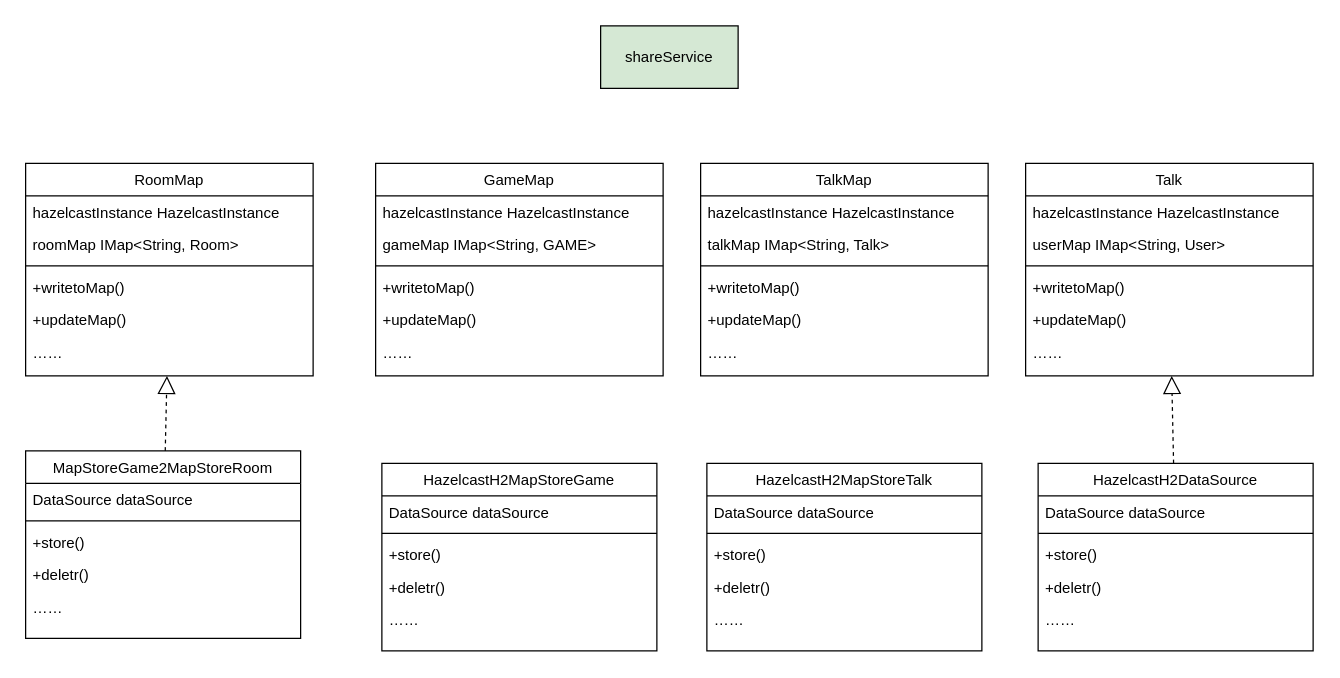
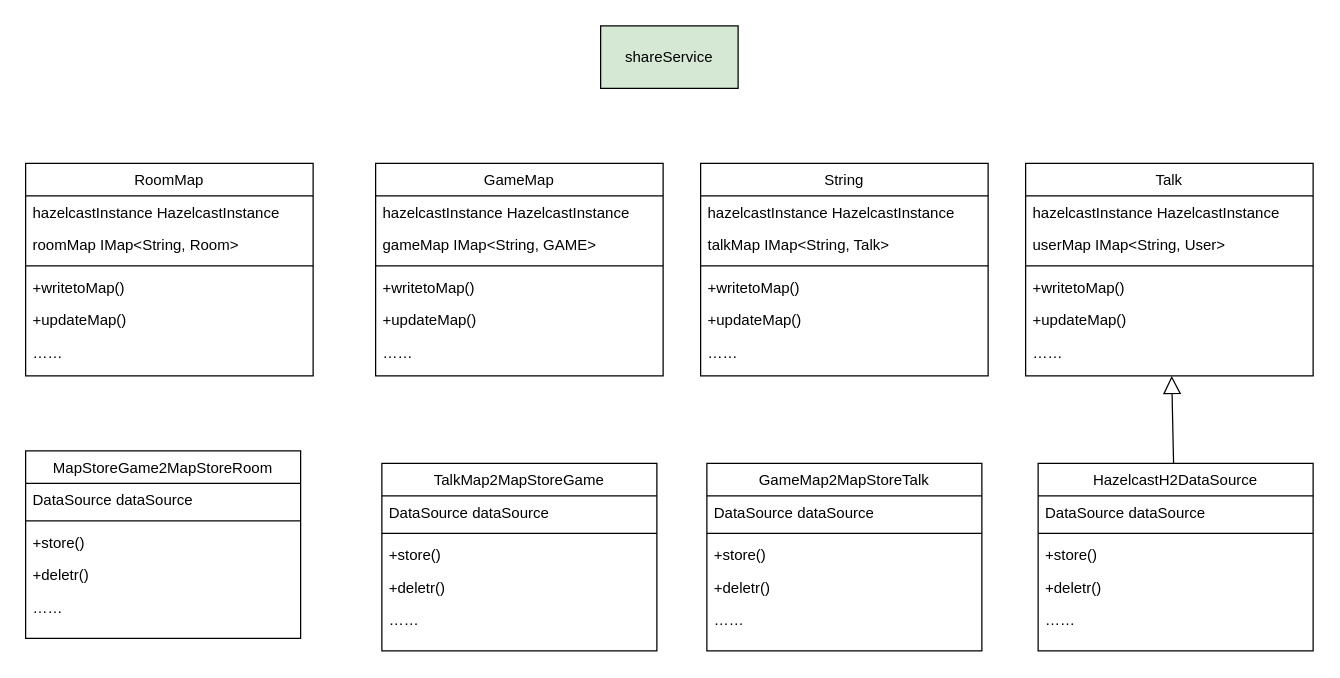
- <mxCell id="16" value="TalkMap" style="swimlane;fontStyle=0;align=center;verticalAlign=top;childLayout=stackLayout;horizontal=1;startSize=26;horizontalStack=0;resizeParent=1;resizeLast=0;collapsible=1;marginBottom=0;rounded=0;shadow=0;strokeWidth=1;" vertex="1" parent="1"><mxGeometry x="560" y="130" width="230" height="170" as="geometry"><mxRectangle x="550" y="140" width="160" height="26" as="alternateBounds" /></mxGeometry></mxCell>
+ <mxCell id="16" value="String" style="swimlane;fontStyle=0;align=center;verticalAlign=top;childLayout=stackLayout;horizontal=1;startSize=26;horizontalStack=0;resizeParent=1;resizeLast=0;collapsible=1;marginBottom=0;rounded=0;shadow=0;strokeWidth=1;" vertex="1" parent="1"><mxGeometry x="560" y="130" width="230" height="170" as="geometry"><mxRectangle x="550" y="140" width="160" height="26" as="alternateBounds" /></mxGeometry></mxCell>
- <mxCell id="54" value="" style="endArrow=block;dashed=1;endFill=0;endSize=12;html=1;rounded=0;" edge="1" parent="1" source="36" target="9"><mxGeometry width="160" relative="1" as="geometry"><mxPoint x="220" y="50" as="sourcePoint" /><mxPoint x="380" y="50" as="targetPoint" /></mxGeometry></mxCell>
- <mxCell id="55" value="" style="endArrow=block;dashed=1;endFill=0;endSize=12;html=1;rounded=0;" edge="1" parent="1" source="42" target="2"><mxGeometry width="160" relative="1" as="geometry"><mxPoint x="700" y="60" as="sourcePoint" /><mxPoint x="860" y="60" as="targetPoint" /></mxGeometry></mxCell>
+ <mxCell id="55" value="" style="endArrow=block;dashed=0;endFill=0;endSize=12;html=1;rounded=0;" edge="1" parent="1" source="42" target="2"><mxGeometry width="160" relative="1" as="geometry"><mxPoint x="700" y="60" as="sourcePoint" /><mxPoint x="860" y="60" as="targetPoint" /></mxGeometry></mxCell>
- <mxCell id="30" value="HazelcastH2MapStoreGame" style="swimlane;fontStyle=0;align=center;verticalAlign=top;childLayout=stackLayout;horizontal=1;startSize=26;horizontalStack=0;resizeParent=1;resizeLast=0;collapsible=1;marginBottom=0;rounded=0;shadow=0;strokeWidth=1;" vertex="1" parent="1"><mxGeometry x="305" y="370" width="220" height="150" as="geometry"><mxRectangle x="550" y="140" width="160" height="26" as="alternateBounds" /></mxGeometry></mxCell>
+ <mxCell id="30" value="TalkMap2MapStoreGame" style="swimlane;fontStyle=0;align=center;verticalAlign=top;childLayout=stackLayout;horizontal=1;startSize=26;horizontalStack=0;resizeParent=1;resizeLast=0;collapsible=1;marginBottom=0;rounded=0;shadow=0;strokeWidth=1;" vertex="1" parent="1"><mxGeometry x="305" y="370" width="220" height="150" as="geometry"><mxRectangle x="550" y="140" width="160" height="26" as="alternateBounds" /></mxGeometry></mxCell>
- <mxCell id="48" value="HazelcastH2MapStoreTalk" style="swimlane;fontStyle=0;align=center;verticalAlign=top;childLayout=stackLayout;horizontal=1;startSize=26;horizontalStack=0;resizeParent=1;resizeLast=0;collapsible=1;marginBottom=0;rounded=0;shadow=0;strokeWidth=1;" vertex="1" parent="1"><mxGeometry x="565" y="370" width="220" height="150" as="geometry"><mxRectangle x="550" y="140" width="160" height="26" as="alternateBounds" /></mxGeometry></mxCell>
+ <mxCell id="48" value="GameMap2MapStoreTalk" style="swimlane;fontStyle=0;align=center;verticalAlign=top;childLayout=stackLayout;horizontal=1;startSize=26;horizontalStack=0;resizeParent=1;resizeLast=0;collapsible=1;marginBottom=0;rounded=0;shadow=0;strokeWidth=1;" vertex="1" parent="1"><mxGeometry x="565" y="370" width="220" height="150" as="geometry"><mxRectangle x="550" y="140" width="160" height="26" as="alternateBounds" /></mxGeometry></mxCell>
